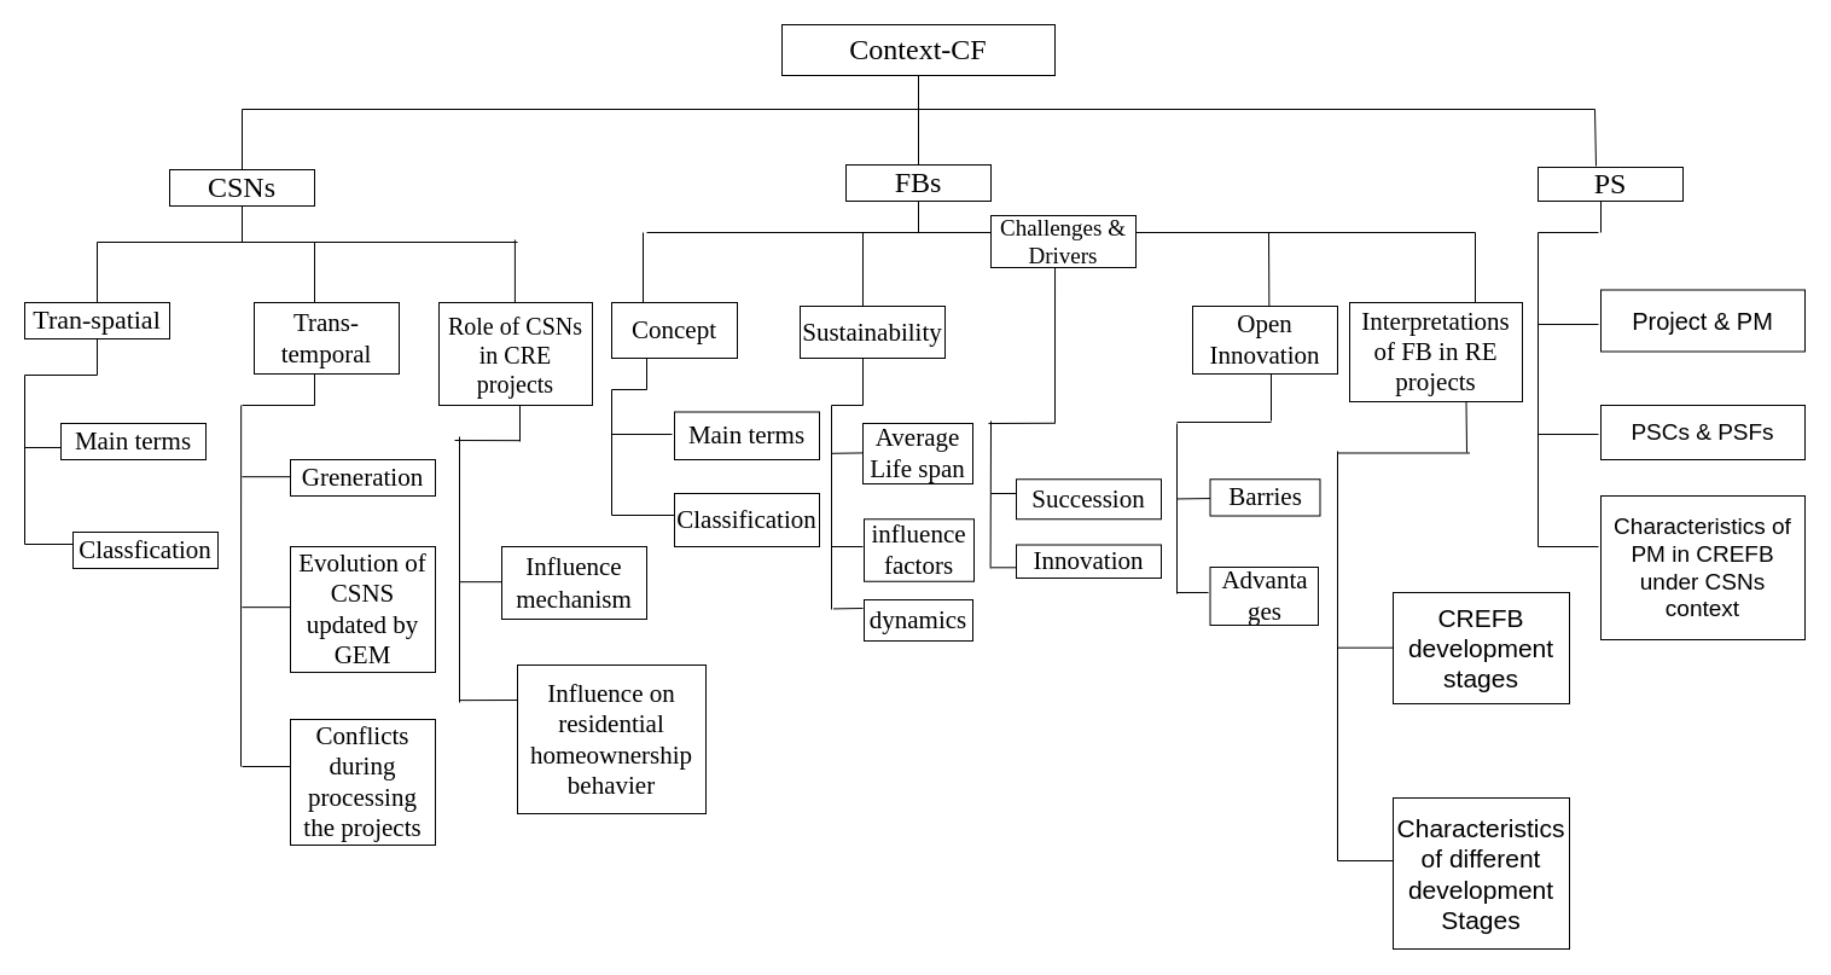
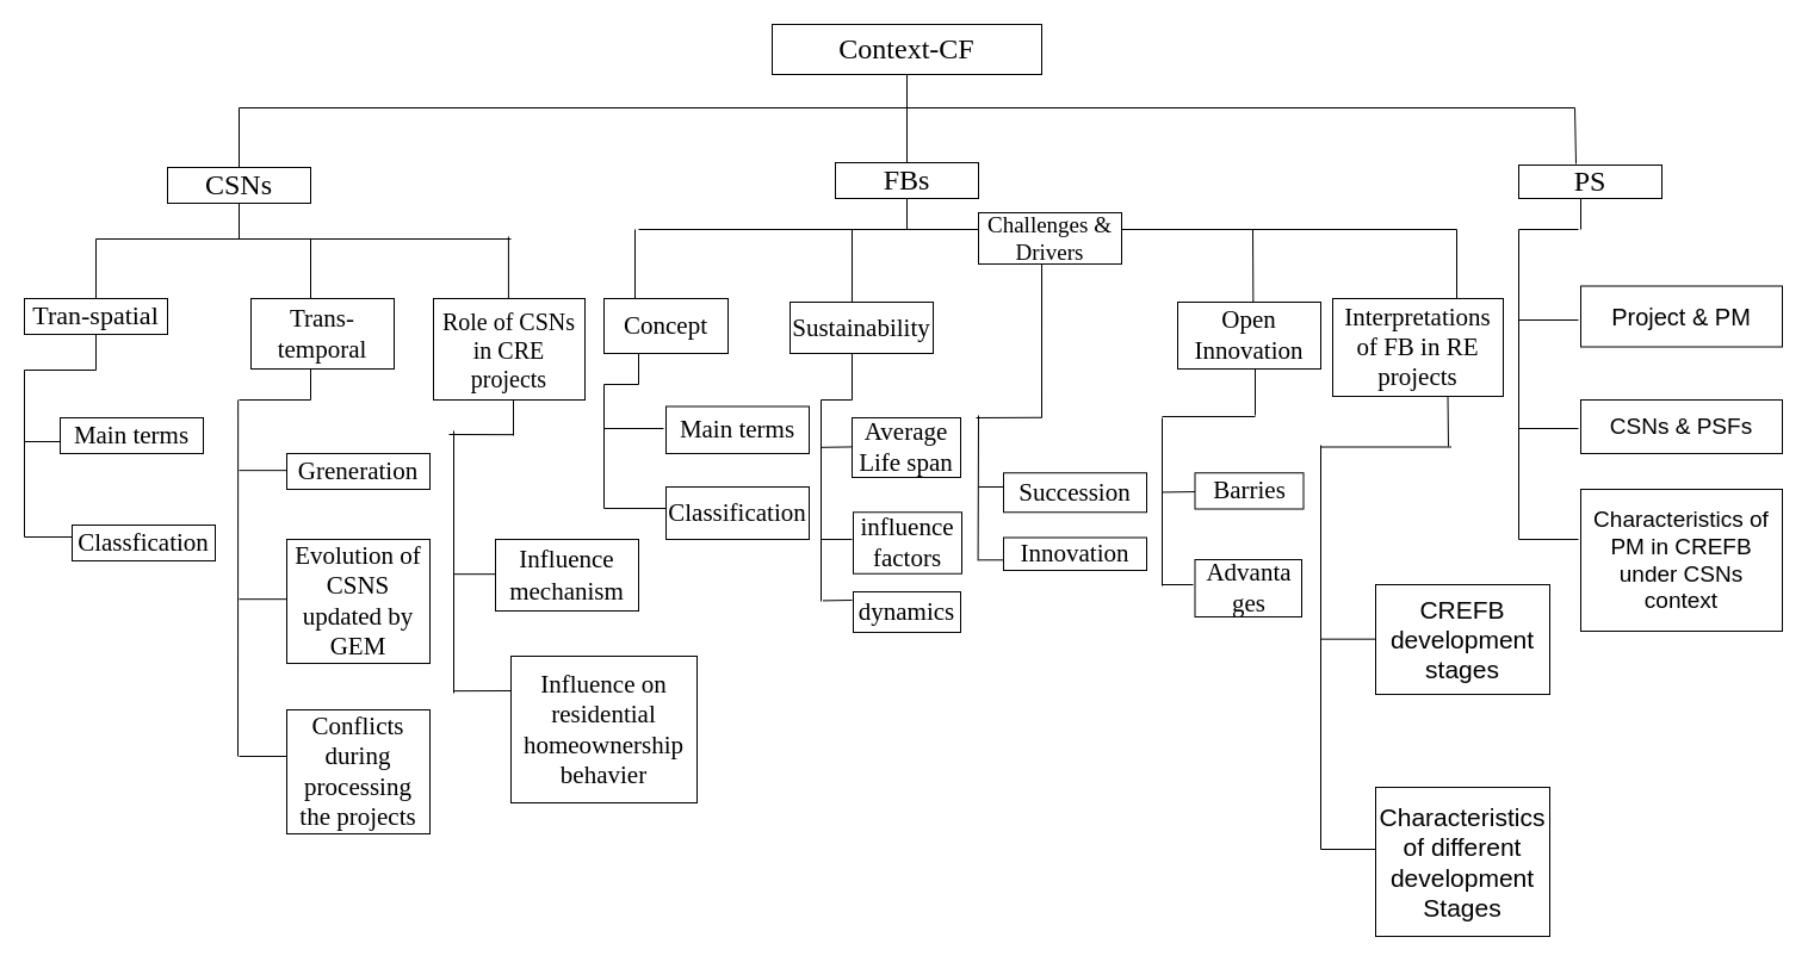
- <mxCell id="49" value="&lt;font style=&quot;font-size: 19px&quot;&gt;PSCs &amp;amp; PSFs&lt;/font&gt;" style="rounded=0;whiteSpace=wrap;html=1;" vertex="1" parent="1"><mxGeometry x="1325" y="335" width="169" height="45" as="geometry" /></mxCell>
+ <mxCell id="49" value="&lt;font style=&quot;font-size: 19px&quot;&gt;CSNs &amp;amp; PSFs&lt;/font&gt;" style="rounded=0;whiteSpace=wrap;html=1;" vertex="1" parent="1"><mxGeometry x="1325" y="335" width="169" height="45" as="geometry" /></mxCell>
